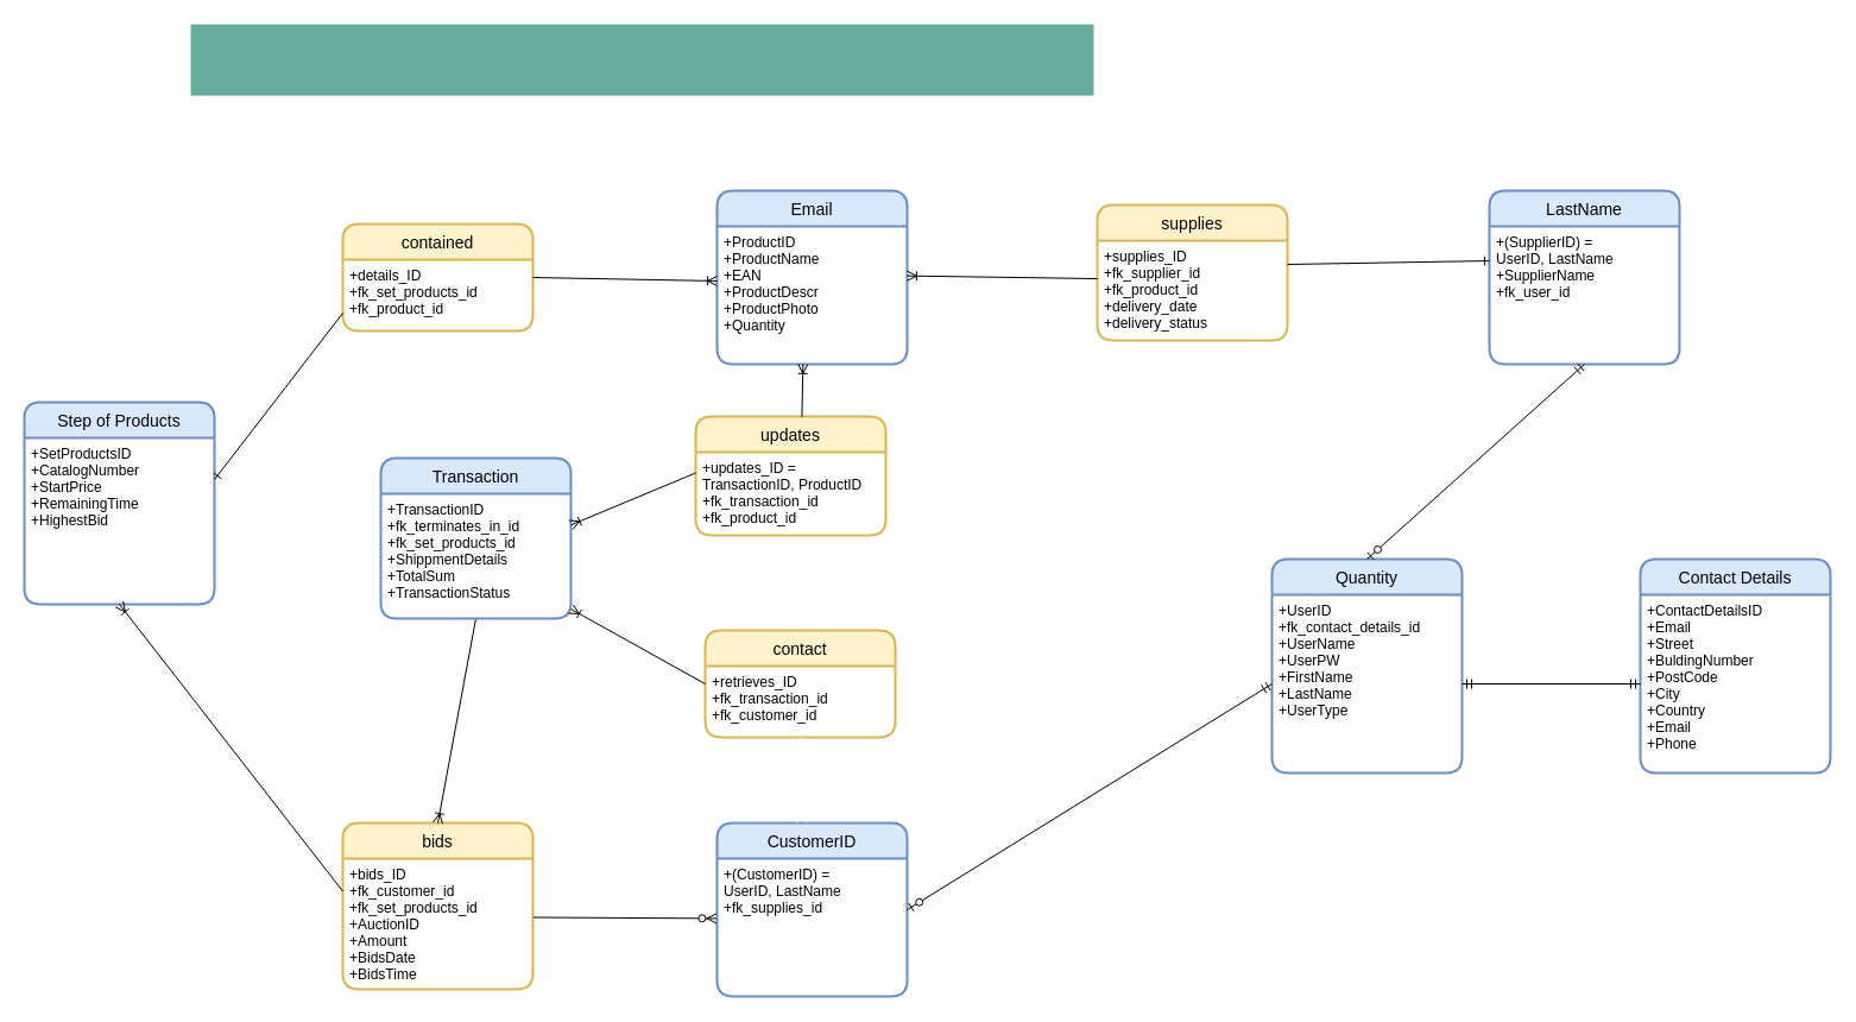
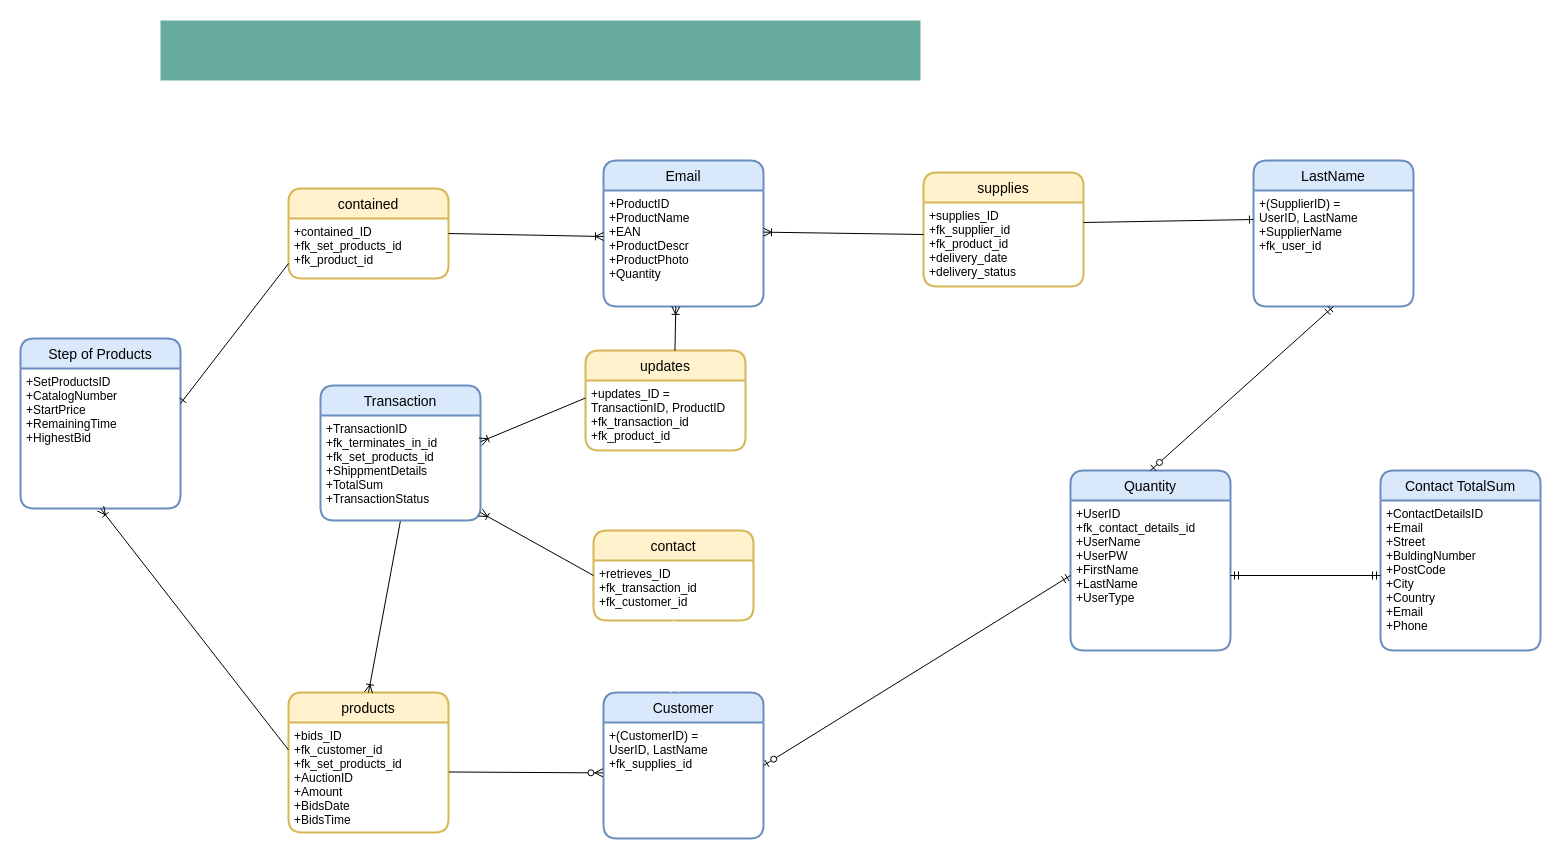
- <mxCell id="6" value="+details_ID&#10;+fk_set_products_id&#10;+fk_product_id" style="align=left;strokeColor=none;fillColor=none;spacingLeft=4;fontSize=12;verticalAlign=top;resizable=0;rotatable=0;part=1;" parent="5" vertex="1"><mxGeometry y="30" width="160" height="60" as="geometry" /></mxCell>
+ <mxCell id="6" value="+contained_ID&#10;+fk_set_products_id&#10;+fk_product_id" style="align=left;strokeColor=none;fillColor=none;spacingLeft=4;fontSize=12;verticalAlign=top;resizable=0;rotatable=0;part=1;" parent="5" vertex="1"><mxGeometry y="30" width="160" height="60" as="geometry" /></mxCell>
- <mxCell id="30" value="Contact Details" style="swimlane;childLayout=stackLayout;horizontal=1;startSize=30;horizontalStack=0;rounded=1;fontSize=14;fontStyle=0;strokeWidth=2;resizeParent=0;resizeLast=1;shadow=0;dashed=0;align=center;labelBackgroundColor=none;fillColor=#dae8fc;strokeColor=#6c8ebf;fontColor=#000000;" parent="1" vertex="1"><mxGeometry x="1380" y="470" width="160" height="180" as="geometry" /></mxCell>
+ <mxCell id="30" value="Contact TotalSum" style="swimlane;childLayout=stackLayout;horizontal=1;startSize=30;horizontalStack=0;rounded=1;fontSize=14;fontStyle=0;strokeWidth=2;resizeParent=0;resizeLast=1;shadow=0;dashed=0;align=center;labelBackgroundColor=none;fillColor=#dae8fc;strokeColor=#6c8ebf;fontColor=#000000;" parent="1" vertex="1"><mxGeometry x="1380" y="470" width="160" height="180" as="geometry" /></mxCell>
- <mxCell id="17" value="bids" style="swimlane;childLayout=stackLayout;horizontal=1;startSize=30;horizontalStack=0;rounded=1;fontSize=14;fontStyle=0;strokeWidth=2;resizeParent=0;resizeLast=1;shadow=0;dashed=0;align=center;labelBackgroundColor=none;fillColor=#fff2cc;strokeColor=#d6b656;fontColor=#000000;" parent="1" vertex="1"><mxGeometry x="288" y="692" width="160" height="140" as="geometry" /></mxCell>
+ <mxCell id="17" value="products" style="swimlane;childLayout=stackLayout;horizontal=1;startSize=30;horizontalStack=0;rounded=1;fontSize=14;fontStyle=0;strokeWidth=2;resizeParent=0;resizeLast=1;shadow=0;dashed=0;align=center;labelBackgroundColor=none;fillColor=#fff2cc;strokeColor=#d6b656;fontColor=#000000;" parent="1" vertex="1"><mxGeometry x="288" y="692" width="160" height="140" as="geometry" /></mxCell>
- <mxCell id="20" value="CustomerID" style="swimlane;childLayout=stackLayout;horizontal=1;startSize=30;horizontalStack=0;rounded=1;fontSize=14;fontStyle=0;strokeWidth=2;resizeParent=0;resizeLast=1;shadow=0;dashed=0;align=center;labelBackgroundColor=none;fillColor=#dae8fc;strokeColor=#6c8ebf;fontColor=#000000;" parent="1" vertex="1"><mxGeometry x="603" y="692" width="160" height="146" as="geometry" /></mxCell>
+ <mxCell id="20" value="Customer" style="swimlane;childLayout=stackLayout;horizontal=1;startSize=30;horizontalStack=0;rounded=1;fontSize=14;fontStyle=0;strokeWidth=2;resizeParent=0;resizeLast=1;shadow=0;dashed=0;align=center;labelBackgroundColor=none;fillColor=#dae8fc;strokeColor=#6c8ebf;fontColor=#000000;" parent="1" vertex="1"><mxGeometry x="603" y="692" width="160" height="146" as="geometry" /></mxCell>
